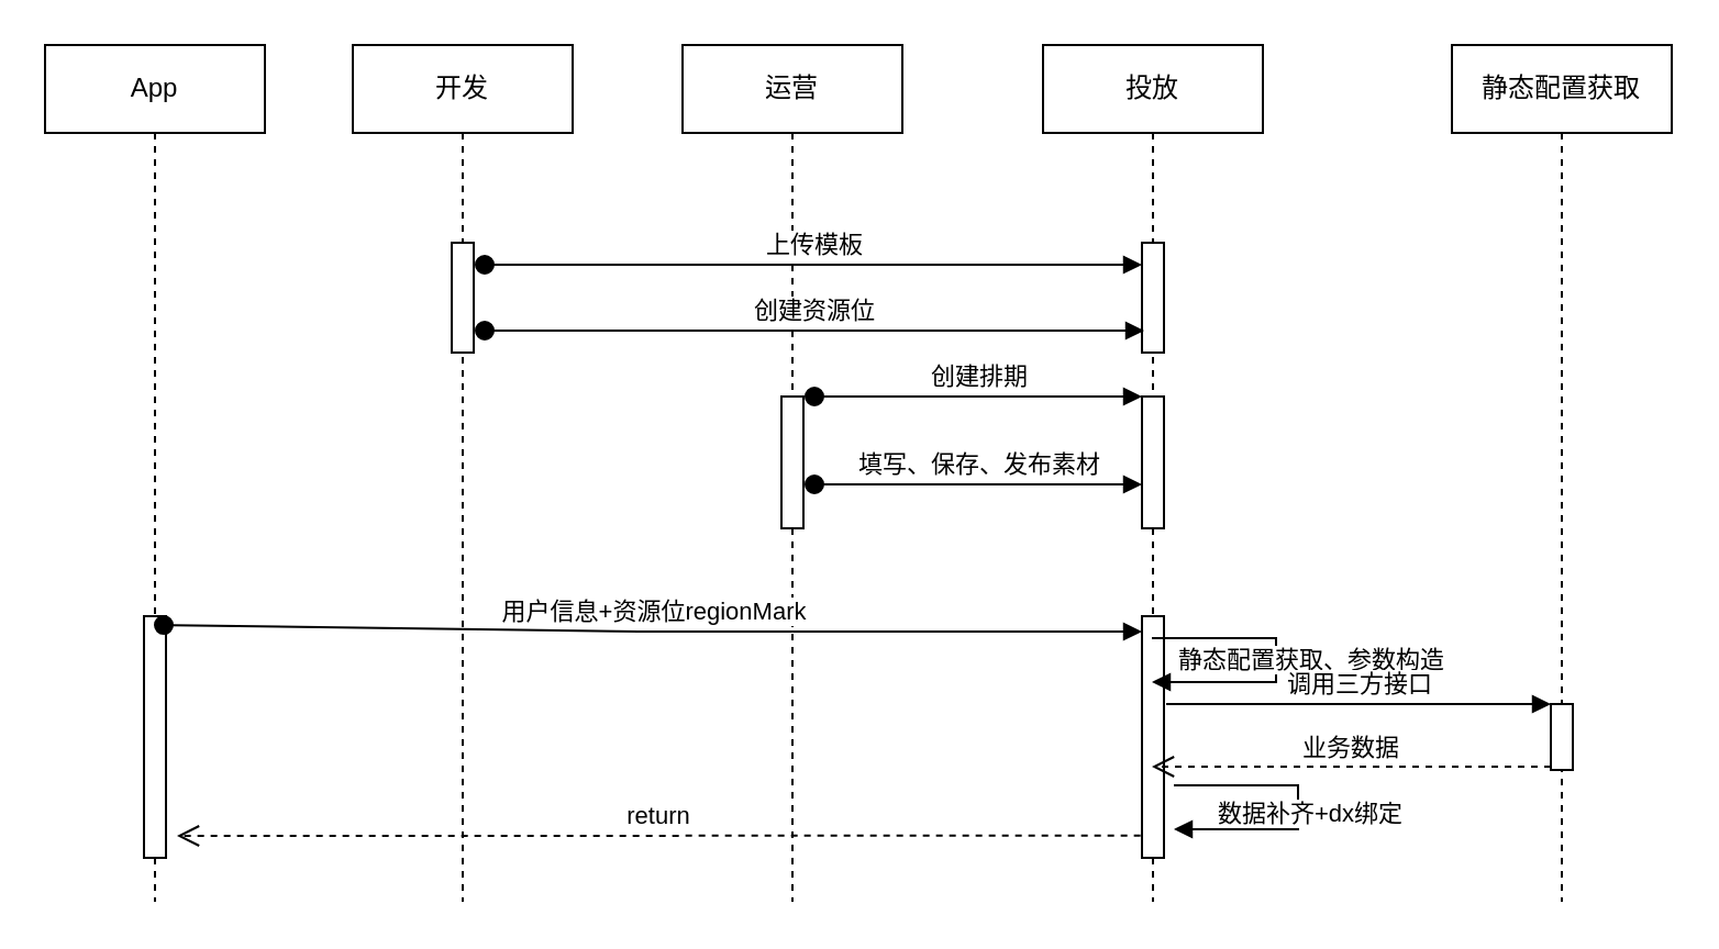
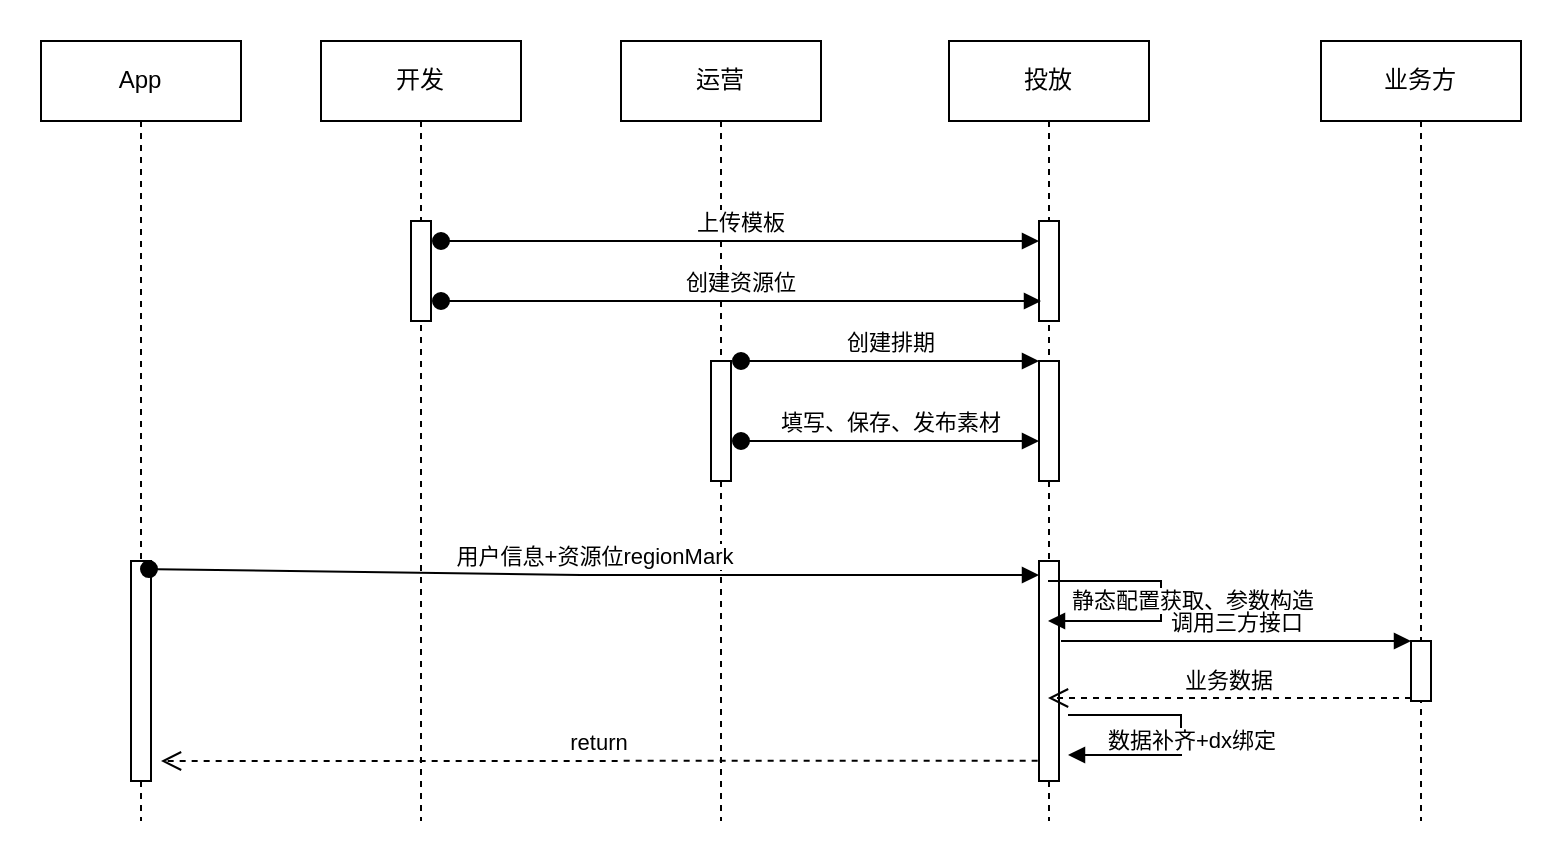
- <mxCell id="10" value="静态配置获取" style="shape=umlLifeline;perimeter=lifelinePerimeter;whiteSpace=wrap;html=1;container=1;collapsible=0;recursiveResize=0;outlineConnect=0;" vertex="1" parent="1"><mxGeometry x="660" y="20" width="100" height="390" as="geometry" /></mxCell>
+ <mxCell id="10" value="业务方" style="shape=umlLifeline;perimeter=lifelinePerimeter;whiteSpace=wrap;html=1;container=1;collapsible=0;recursiveResize=0;outlineConnect=0;" vertex="1" parent="1"><mxGeometry x="660" y="20" width="100" height="390" as="geometry" /></mxCell>
